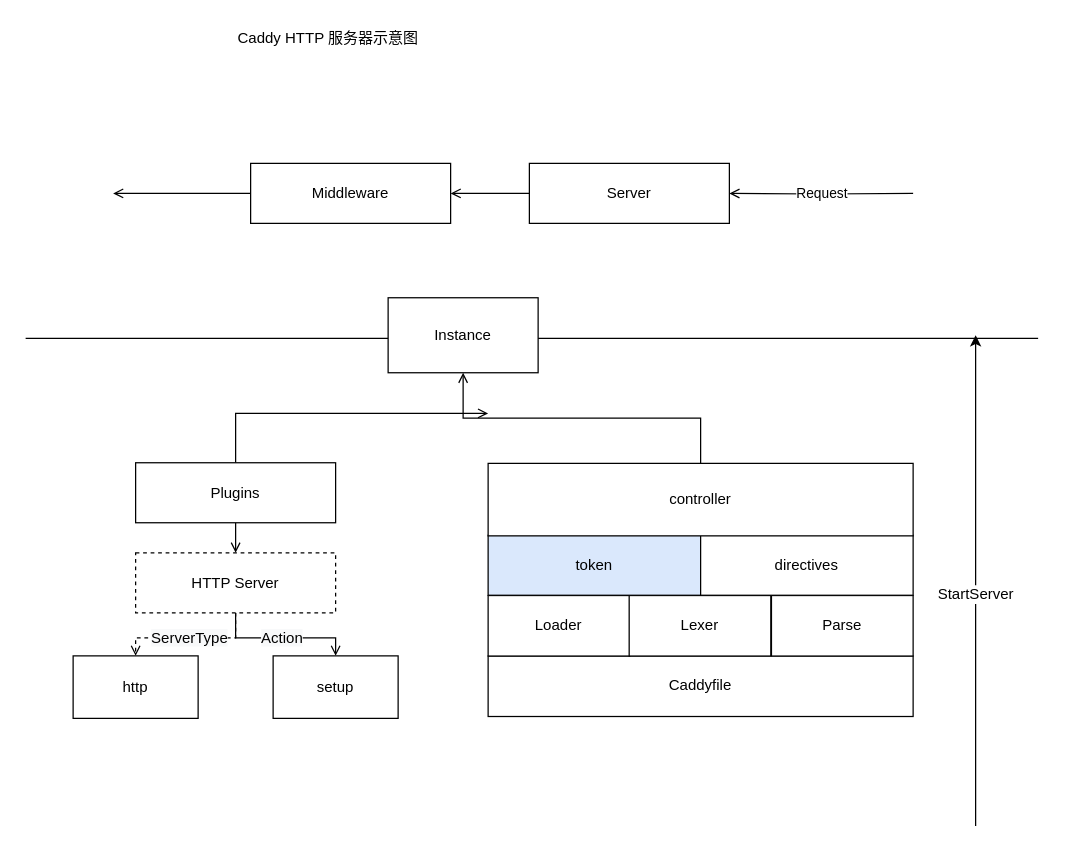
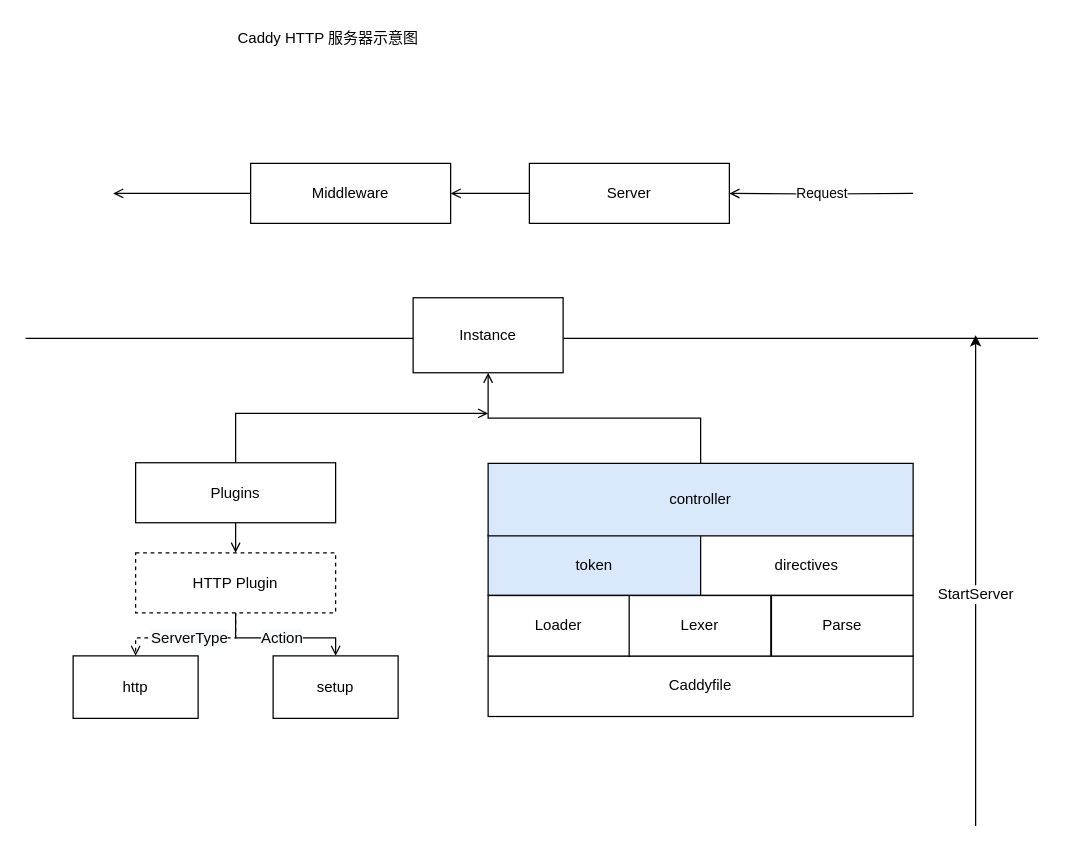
- <mxCell id="25" value="Instance" style="rounded=0;whiteSpace=wrap;html=1;" parent="1" vertex="1"><mxGeometry x="310" y="237.5" width="120" height="60" as="geometry" /></mxCell>
+ <mxCell id="25" value="Instance" style="rounded=0;whiteSpace=wrap;html=1;" parent="1" vertex="1"><mxGeometry x="330" y="237.5" width="120" height="60" as="geometry" /></mxCell>
- <mxCell id="24" value="controller" style="rounded=0;whiteSpace=wrap;html=1;strokeColor=#000000;" parent="1" vertex="1"><mxGeometry x="390" y="370" width="340" height="58" as="geometry" /></mxCell>
+ <mxCell id="24" value="controller" style="rounded=0;whiteSpace=wrap;html=1;strokeColor=#000000;fillColor=#dae8fc;" parent="1" vertex="1"><mxGeometry x="390" y="370" width="340" height="58" as="geometry" /></mxCell>
- <mxCell id="8" value="HTTP Server" style="rounded=0;whiteSpace=wrap;html=1;strokeColor=#000000;dashed=1;" parent="1" vertex="1"><mxGeometry x="108" y="441.5" width="160" height="48" as="geometry" /></mxCell>
+ <mxCell id="8" value="HTTP Plugin" style="rounded=0;whiteSpace=wrap;html=1;strokeColor=#000000;dashed=1;" parent="1" vertex="1"><mxGeometry x="108" y="441.5" width="160" height="48" as="geometry" /></mxCell>
